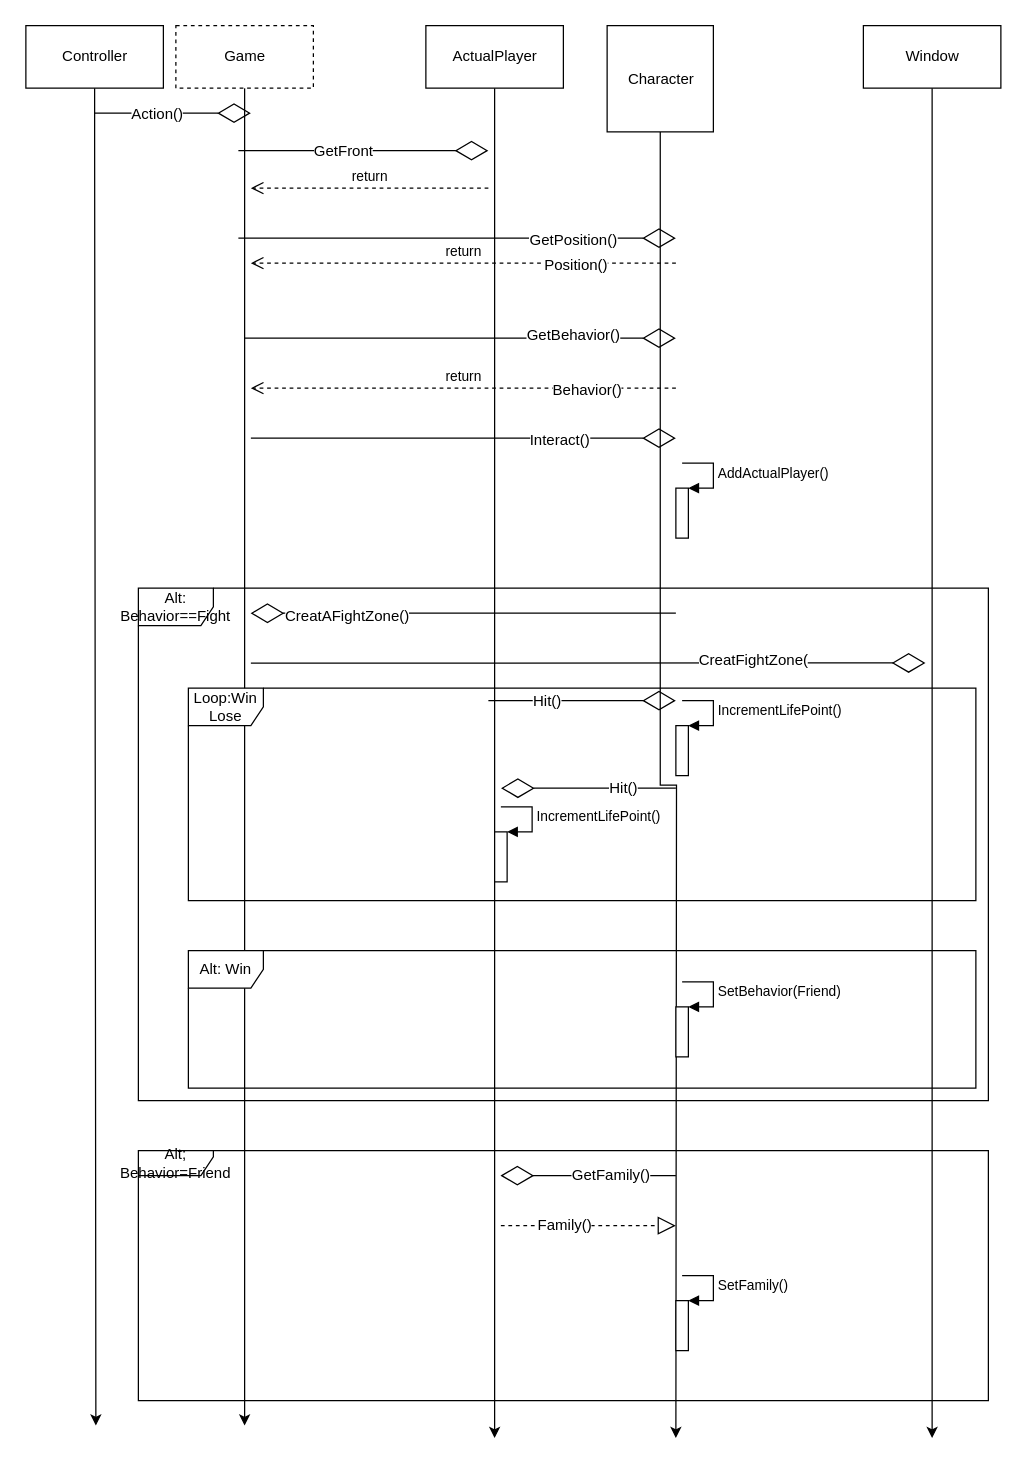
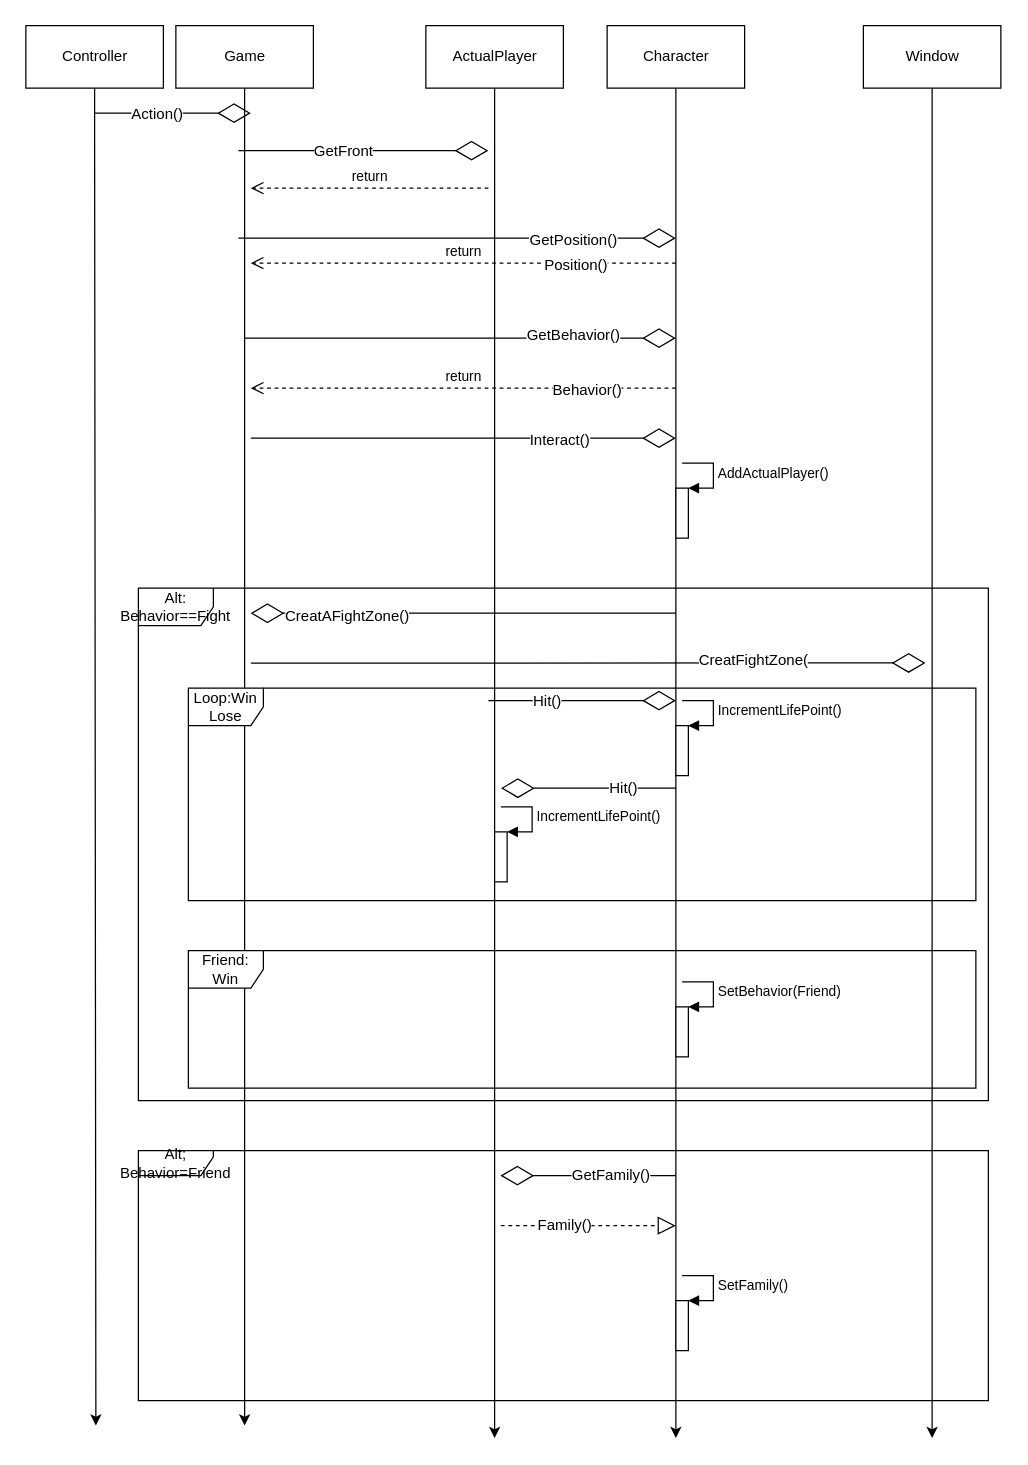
- <mxCell id="5" value="Game" style="html=1;dashed=1;" vertex="1" parent="1"><mxGeometry x="140" y="20" width="110" height="50" as="geometry" /></mxCell>
+ <mxCell id="5" value="Game" style="html=1;" vertex="1" parent="1"><mxGeometry x="140" y="20" width="110" height="50" as="geometry" /></mxCell>
- <mxCell id="9" value="Character" style="html=1;" vertex="1" parent="1"><mxGeometry x="485" y="20" width="85" height="85" as="geometry" /></mxCell>
+ <mxCell id="9" value="Character" style="html=1;" vertex="1" parent="1"><mxGeometry x="485" y="20" width="110" height="50" as="geometry" /></mxCell>
- <mxCell id="31" value="Alt: Win" style="shape=umlFrame;whiteSpace=wrap;html=1;" vertex="1" parent="1"><mxGeometry x="150" y="760" width="630" height="110" as="geometry" /></mxCell>
+ <mxCell id="31" value="Friend: Win" style="shape=umlFrame;whiteSpace=wrap;html=1;" vertex="1" parent="1"><mxGeometry x="150" y="760" width="630" height="110" as="geometry" /></mxCell>
